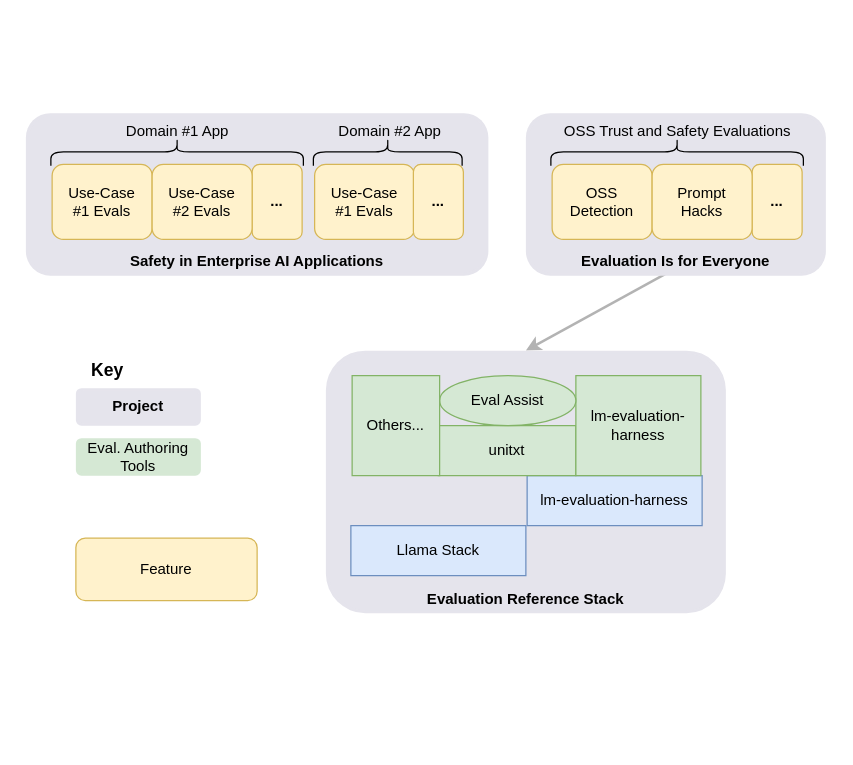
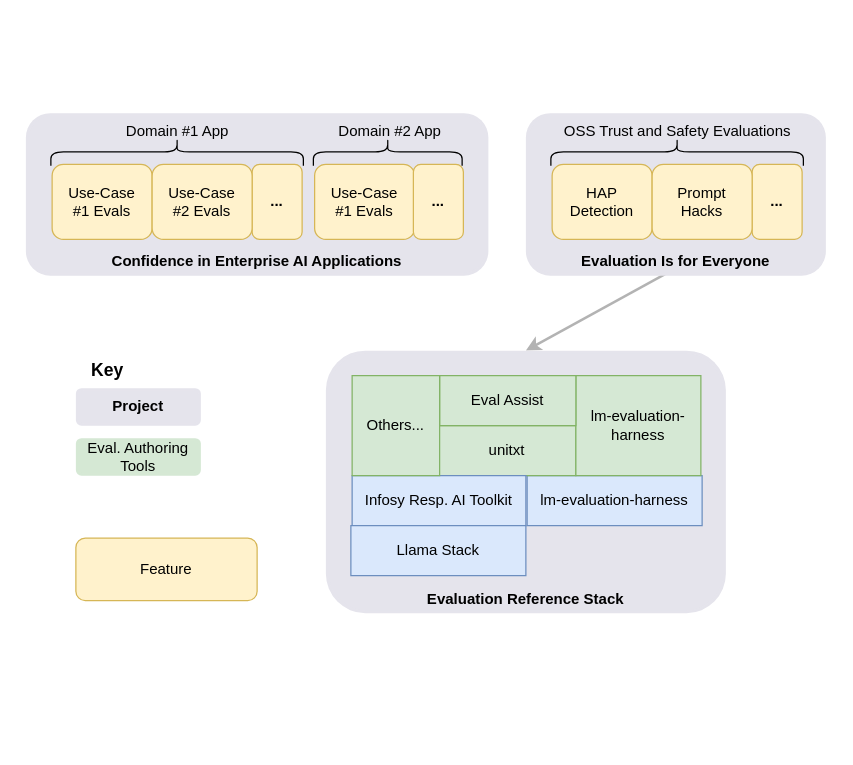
- <mxCell id="25" value="OSS&lt;div&gt;Detection&lt;/div&gt;" style="rounded=1;whiteSpace=wrap;html=1;fillColor=#fff2cc;strokeColor=#d6b656;" parent="23" vertex="1"><mxGeometry width="80" height="60" as="geometry" /></mxCell>
+ <mxCell id="25" value="HAP&lt;div&gt;Detection&lt;/div&gt;" style="rounded=1;whiteSpace=wrap;html=1;fillColor=#fff2cc;strokeColor=#d6b656;" parent="23" vertex="1"><mxGeometry width="80" height="60" as="geometry" /></mxCell>
- <mxCell id="4" value="&lt;span style=&quot;text-wrap-mode: nowrap;&quot;&gt;&lt;b&gt;Safety in&amp;nbsp;&lt;/b&gt;&lt;/span&gt;&lt;b style=&quot;color: light-dark(rgb(0, 0, 0), rgb(255, 255, 255)); text-wrap-mode: nowrap; background-color: transparent;&quot;&gt;Enterprise AI Applications&lt;/b&gt;" style="shape=ext;double=1;rounded=1;whiteSpace=wrap;html=1;verticalAlign=bottom;fillColor=light-dark(#e5e4ec, #3b394a);strokeColor=none;" parent="3" vertex="1"><mxGeometry y="10" width="370" height="130" as="geometry" /></mxCell>
+ <mxCell id="4" value="&lt;span style=&quot;text-wrap-mode: nowrap;&quot;&gt;&lt;b&gt;Confidence in&amp;nbsp;&lt;/b&gt;&lt;/span&gt;&lt;b style=&quot;color: light-dark(rgb(0, 0, 0), rgb(255, 255, 255)); text-wrap-mode: nowrap; background-color: transparent;&quot;&gt;Enterprise AI Applications&lt;/b&gt;" style="shape=ext;double=1;rounded=1;whiteSpace=wrap;html=1;verticalAlign=bottom;fillColor=light-dark(#e5e4ec, #3b394a);strokeColor=none;" parent="3" vertex="1"><mxGeometry y="10" width="370" height="130" as="geometry" /></mxCell>
- <mxCell id="39" value="Eval Assist" style="ellipse;whiteSpace=wrap;html=1;fillColor=#d5e8d4;strokeColor=#82b366;" vertex="1" parent="32"><mxGeometry x="91" y="20" width="109" height="40" as="geometry" /></mxCell>
+ <mxCell id="39" value="Eval Assist" style="rounded=0;whiteSpace=wrap;html=1;fillColor=#d5e8d4;strokeColor=#82b366;" vertex="1" parent="32"><mxGeometry x="91" y="20" width="109" height="40" as="geometry" /></mxCell>
+ <mxCell id="36" value="Infosy Resp. AI Toolkit" style="rounded=0;whiteSpace=wrap;html=1;fillColor=#dae8fc;strokeColor=#6c8ebf;" parent="32" vertex="1"><mxGeometry x="21" y="100" width="139" height="40" as="geometry" /></mxCell>
